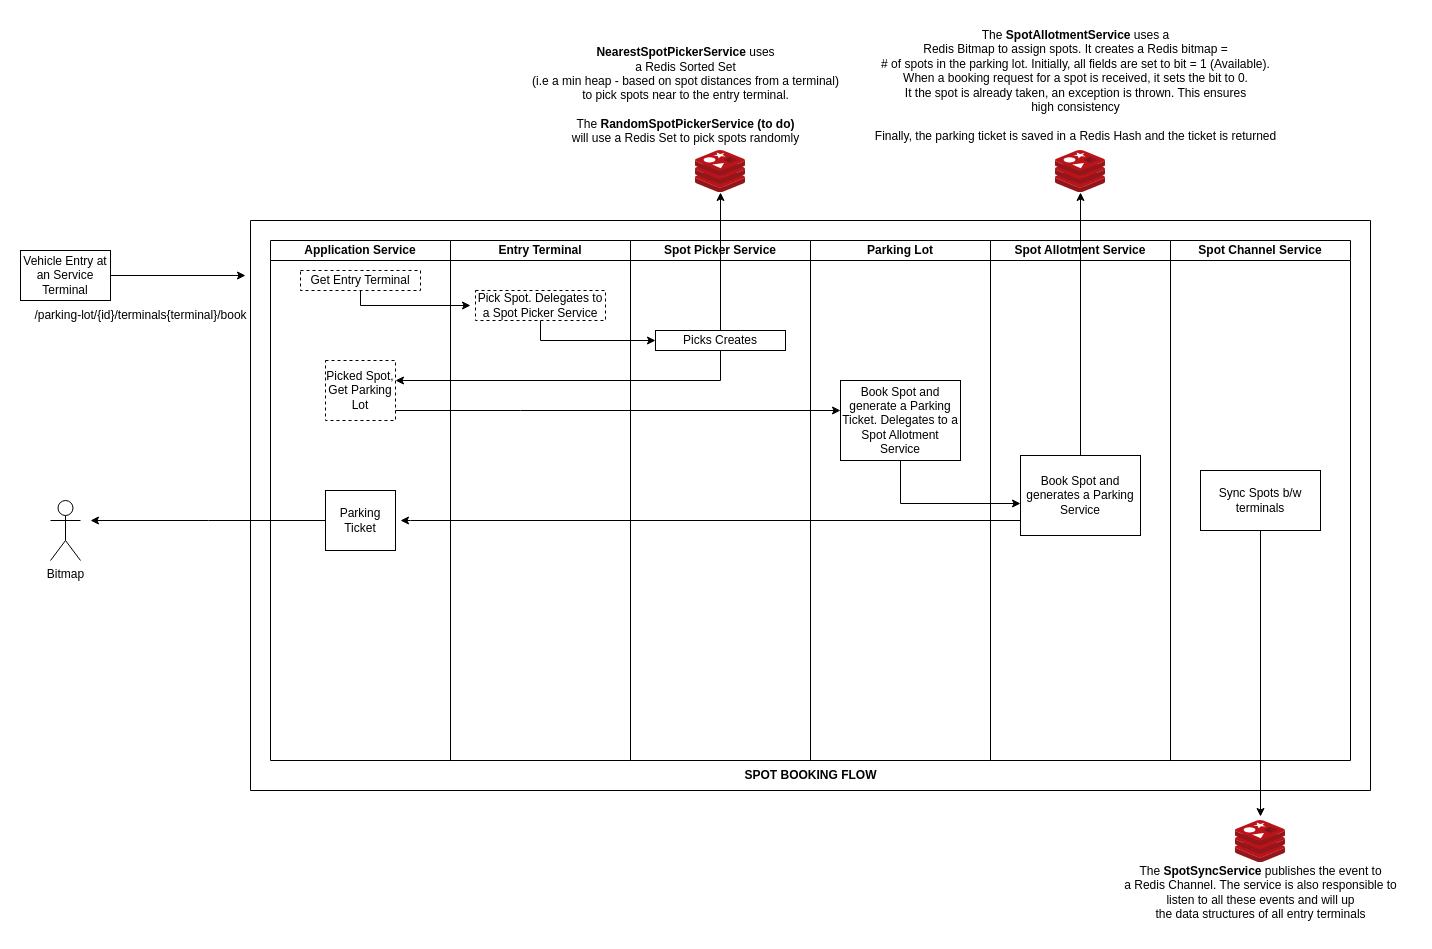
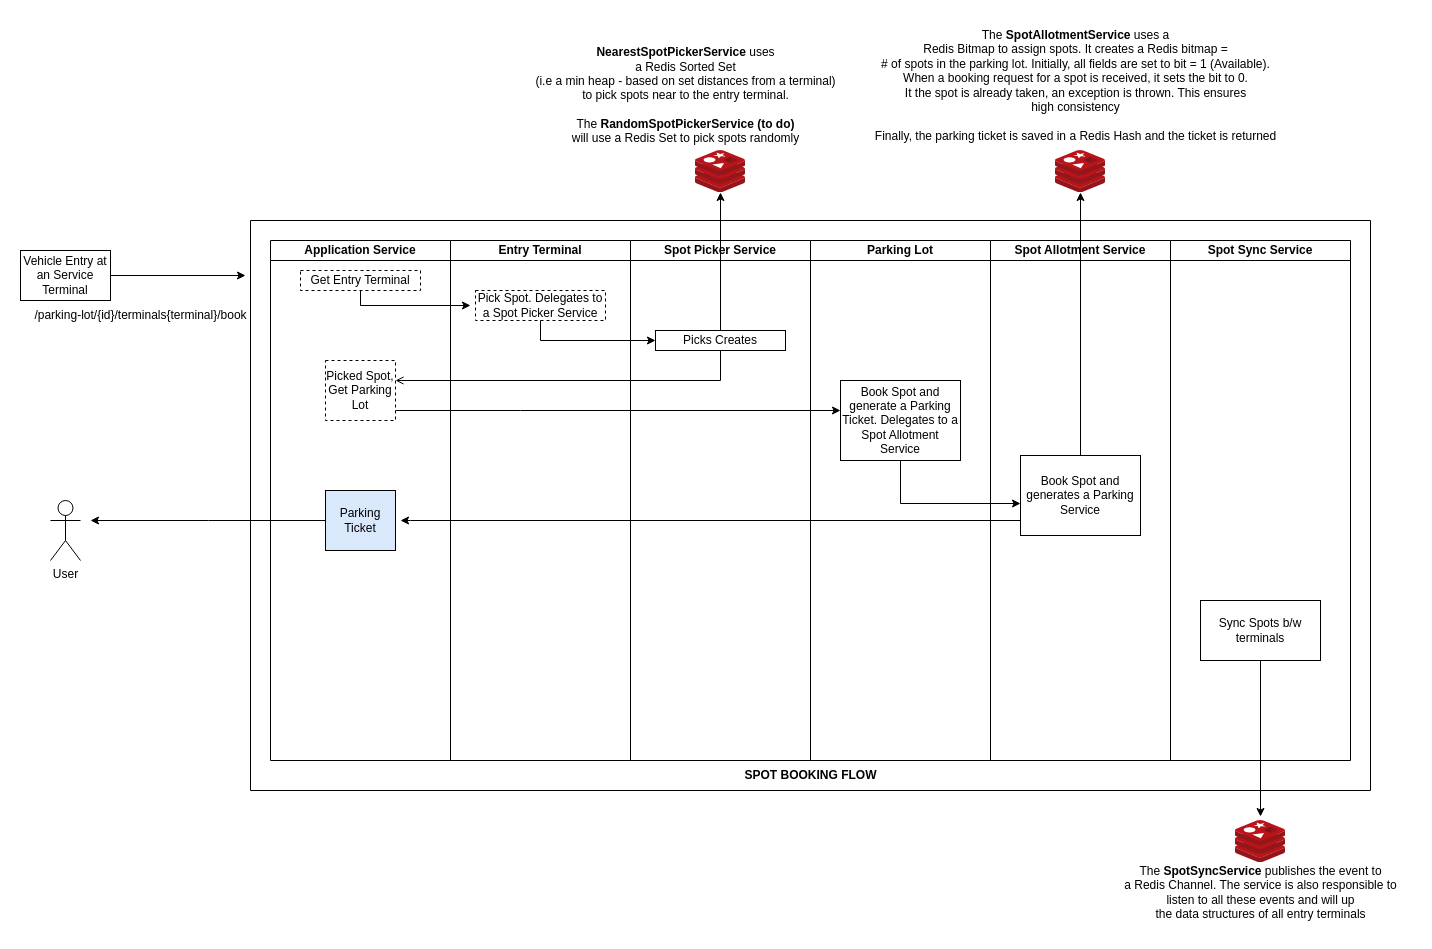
- <mxCell id="30" value="&lt;div&gt;&lt;b&gt;NearestSpotPickerService&lt;/b&gt; uses &lt;br&gt;&lt;/div&gt;&lt;div&gt;a Redis Sorted Set &lt;br&gt;&lt;/div&gt;&lt;div&gt;(i.e a min heap - based on spot distances from a terminal) &lt;/div&gt;&lt;div&gt;to pick spots near to the entry terminal.&lt;/div&gt;&lt;div&gt;&amp;nbsp;&lt;br&gt;&lt;/div&gt;&lt;div&gt;The &lt;b&gt;RandomSpotPickerService (to do)&lt;br&gt;&lt;/b&gt;&lt;/div&gt;&lt;div&gt;will use a Redis Set to pick spots randomly&lt;br&gt; &lt;/div&gt;" style="text;html=1;align=center;verticalAlign=middle;resizable=0;points=[];autosize=1;strokeColor=none;fillColor=none;" vertex="1" parent="1"><mxGeometry x="520" y="40" width="330" height="110" as="geometry" /></mxCell>
+ <mxCell id="30" value="&lt;div&gt;&lt;b&gt;NearestSpotPickerService&lt;/b&gt; uses &lt;br&gt;&lt;/div&gt;&lt;div&gt;a Redis Sorted Set &lt;br&gt;&lt;/div&gt;&lt;div&gt;(i.e a min heap - based on set distances from a terminal) &lt;/div&gt;&lt;div&gt;to pick spots near to the entry terminal.&lt;/div&gt;&lt;div&gt;&amp;nbsp;&lt;br&gt;&lt;/div&gt;&lt;div&gt;The &lt;b&gt;RandomSpotPickerService (to do)&lt;br&gt;&lt;/b&gt;&lt;/div&gt;&lt;div&gt;will use a Redis Set to pick spots randomly&lt;br&gt; &lt;/div&gt;" style="text;html=1;align=center;verticalAlign=middle;resizable=0;points=[];autosize=1;strokeColor=none;fillColor=none;" vertex="1" parent="1"><mxGeometry x="520" y="40" width="330" height="110" as="geometry" /></mxCell>
- <mxCell id="23" value="Spot Channel Service" style="swimlane;startSize=20;whiteSpace=wrap;html=1;" vertex="1" parent="6"><mxGeometry x="920" y="20" width="180" height="520" as="geometry" /></mxCell>
+ <mxCell id="23" value="Spot Sync Service" style="swimlane;startSize=20;whiteSpace=wrap;html=1;" vertex="1" parent="6"><mxGeometry x="920" y="20" width="180" height="520" as="geometry" /></mxCell>
- <mxCell id="21" style="edgeStyle=orthogonalEdgeStyle;rounded=0;orthogonalLoop=1;jettySize=auto;html=1;" edge="1" parent="6" source="14" target="9"><mxGeometry relative="1" as="geometry"><mxPoint x="150" y="160" as="targetPoint" /><Array as="points"><mxPoint x="470" y="160" /></Array></mxGeometry></mxCell>
+ <mxCell id="21" style="edgeStyle=orthogonalEdgeStyle;rounded=0;orthogonalLoop=1;jettySize=auto;html=1;endArrow=open;" edge="1" parent="6" source="14" target="9"><mxGeometry relative="1" as="geometry"><mxPoint x="150" y="160" as="targetPoint" /><Array as="points"><mxPoint x="470" y="160" /></Array></mxGeometry></mxCell>
- <mxCell id="24" value="Sync Spots b/w terminals" style="whiteSpace=wrap;html=1;" vertex="1" parent="23"><mxGeometry x="30" y="230" width="120" height="60" as="geometry" /></mxCell>
+ <mxCell id="24" value="Sync Spots b/w terminals" style="whiteSpace=wrap;html=1;" vertex="1" parent="23"><mxGeometry x="30" y="360" width="120" height="60" as="geometry" /></mxCell>
- <mxCell id="10" value="Parking Ticket" style="rounded=0;whiteSpace=wrap;html=1;" vertex="1" parent="7"><mxGeometry x="55" y="250" width="70" height="60" as="geometry" /></mxCell>
+ <mxCell id="10" value="Parking Ticket" style="rounded=0;whiteSpace=wrap;html=1;fillColor=#dae8fc;" vertex="1" parent="7"><mxGeometry x="55" y="250" width="70" height="60" as="geometry" /></mxCell>
- <mxCell id="35" value="Bitmap" style="shape=umlActor;verticalLabelPosition=bottom;verticalAlign=top;html=1;outlineConnect=0;" vertex="1" parent="1"><mxGeometry x="50" y="500" width="30" height="60" as="geometry" /></mxCell>
+ <mxCell id="35" value="User" style="shape=umlActor;verticalLabelPosition=bottom;verticalAlign=top;html=1;outlineConnect=0;" vertex="1" parent="1"><mxGeometry x="50" y="500" width="30" height="60" as="geometry" /></mxCell>
